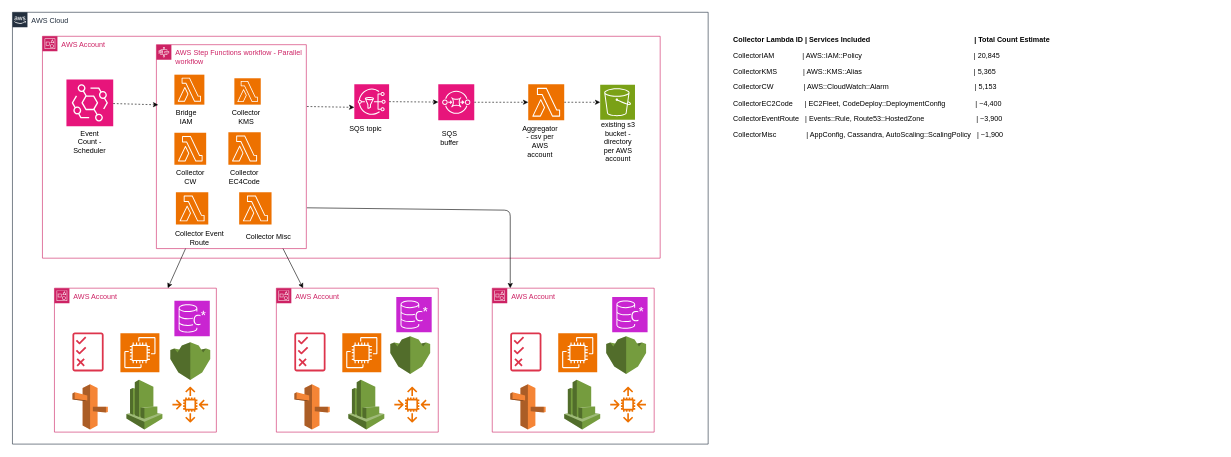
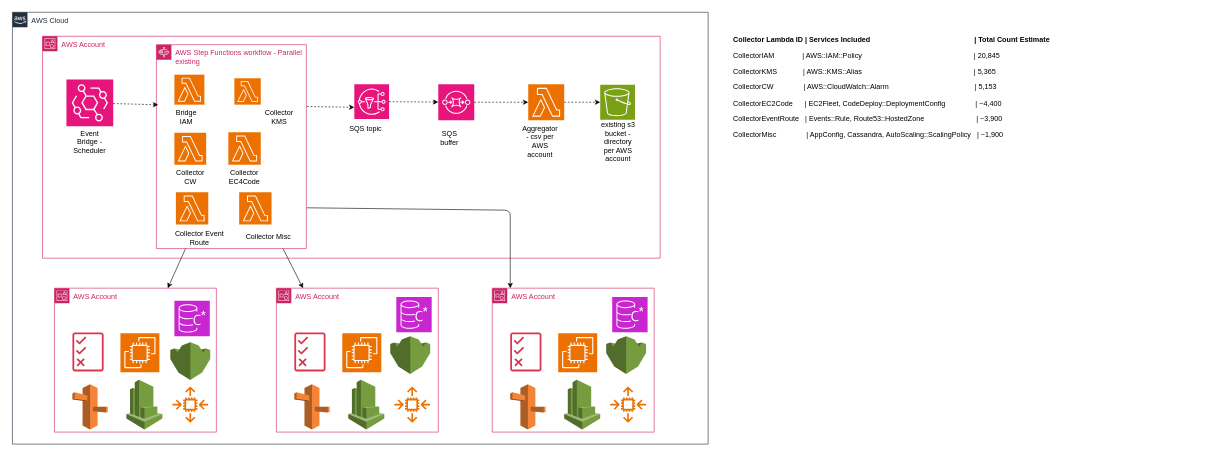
- <mxCell id="3" value="AWS Step Functions workflow - Parallel workflow&amp;nbsp;" style="points=[[0,0],[0.25,0],[0.5,0],[0.75,0],[1,0],[1,0.25],[1,0.5],[1,0.75],[1,1],[0.75,1],[0.5,1],[0.25,1],[0,1],[0,0.75],[0,0.5],[0,0.25]];outlineConnect=0;gradientColor=none;html=1;whiteSpace=wrap;fontSize=12;fontStyle=0;container=1;pointerEvents=0;collapsible=0;recursiveResize=0;shape=mxgraph.aws4.group;grIcon=mxgraph.aws4.group_aws_step_functions_workflow;strokeColor=#CD2264;fillColor=none;verticalAlign=top;align=left;spacingLeft=30;fontColor=#CD2264;dashed=0;" parent="2" vertex="1"><mxGeometry x="190" y="14" width="250" height="340" as="geometry" /></mxCell>
+ <mxCell id="3" value="AWS Step Functions workflow - Parallel existing&amp;nbsp;" style="points=[[0,0],[0.25,0],[0.5,0],[0.75,0],[1,0],[1,0.25],[1,0.5],[1,0.75],[1,1],[0.75,1],[0.5,1],[0.25,1],[0,1],[0,0.75],[0,0.5],[0,0.25]];outlineConnect=0;gradientColor=none;html=1;whiteSpace=wrap;fontSize=12;fontStyle=0;container=1;pointerEvents=0;collapsible=0;recursiveResize=0;shape=mxgraph.aws4.group;grIcon=mxgraph.aws4.group_aws_step_functions_workflow;strokeColor=#CD2264;fillColor=none;verticalAlign=top;align=left;spacingLeft=30;fontColor=#CD2264;dashed=0;" parent="2" vertex="1"><mxGeometry x="190" y="14" width="250" height="340" as="geometry" /></mxCell>
- <mxCell id="21" value="Collector KMS" style="text;html=1;align=center;verticalAlign=middle;whiteSpace=wrap;rounded=0;" parent="9" vertex="1"><mxGeometry x="360" y="160" width="60" height="30" as="geometry" /></mxCell>
+ <mxCell id="21" value="Collector KMS" style="text;html=1;align=center;verticalAlign=middle;whiteSpace=wrap;rounded=0;" parent="9" vertex="1"><mxGeometry x="415" y="160" width="60" height="30" as="geometry" /></mxCell>
- <mxCell id="30" value="Event Count - Scheduler" style="text;html=1;align=center;verticalAlign=middle;whiteSpace=wrap;rounded=0;" parent="9" vertex="1"><mxGeometry x="99" y="201" width="60" height="30" as="geometry" /></mxCell>
+ <mxCell id="30" value="Event Bridge - Scheduler" style="text;html=1;align=center;verticalAlign=middle;whiteSpace=wrap;rounded=0;" parent="9" vertex="1"><mxGeometry x="99" y="201" width="60" height="30" as="geometry" /></mxCell>
